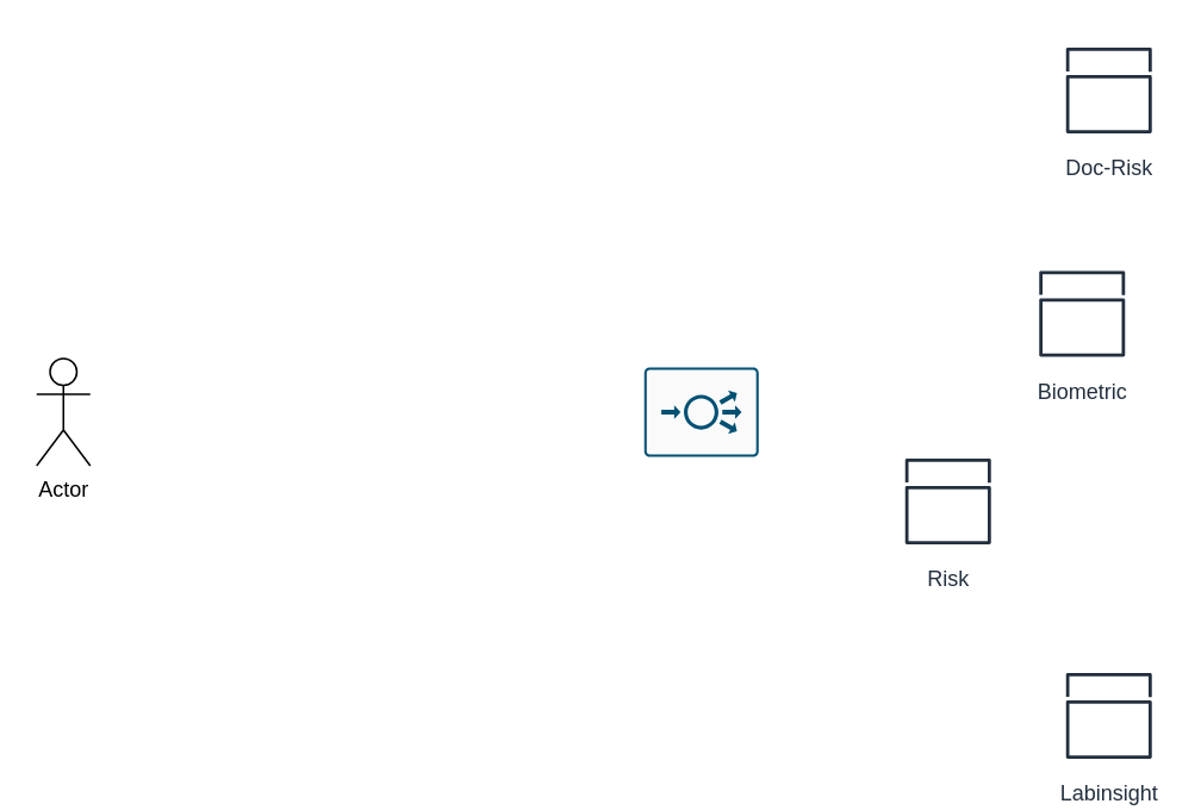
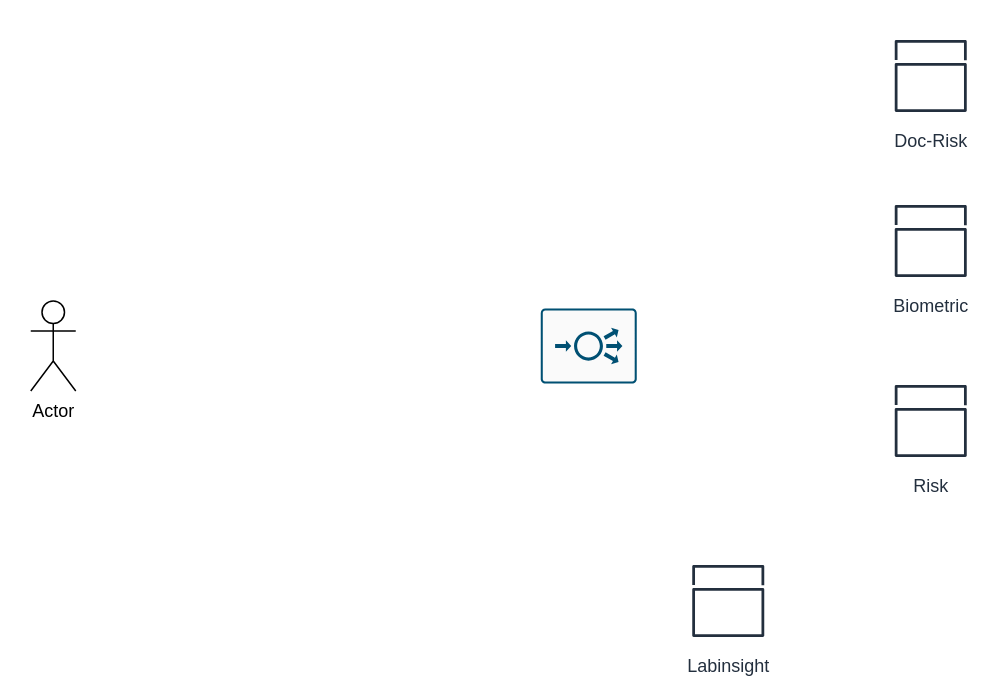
- <mxCell id="4" value="&lt;div&gt;Biometric&lt;/div&gt;" style="sketch=0;outlineConnect=0;fontColor=#232F3E;gradientColor=none;strokeColor=#232F3E;fillColor=#ffffff;dashed=0;verticalLabelPosition=bottom;verticalAlign=top;align=center;html=1;fontSize=12;fontStyle=0;aspect=fixed;shape=mxgraph.aws4.resourceIcon;resIcon=mxgraph.aws4.apps;" vertex="1" parent="1"><mxGeometry x="575" y="145" width="60" height="60" as="geometry" /></mxCell>
+ <mxCell id="4" value="&lt;div&gt;Biometric&lt;/div&gt;" style="sketch=0;outlineConnect=0;fontColor=#232F3E;gradientColor=none;strokeColor=#232F3E;fillColor=#ffffff;dashed=0;verticalLabelPosition=bottom;verticalAlign=top;align=center;html=1;fontSize=12;fontStyle=0;aspect=fixed;shape=mxgraph.aws4.resourceIcon;resIcon=mxgraph.aws4.apps;" vertex="1" parent="1"><mxGeometry x="590" y="130" width="60" height="60" as="geometry" /></mxCell>
- <mxCell id="5" value="&lt;div&gt;Risk&lt;/div&gt;" style="sketch=0;outlineConnect=0;fontColor=#232F3E;gradientColor=none;strokeColor=#232F3E;fillColor=#ffffff;dashed=0;verticalLabelPosition=bottom;verticalAlign=top;align=center;html=1;fontSize=12;fontStyle=0;aspect=fixed;shape=mxgraph.aws4.resourceIcon;resIcon=mxgraph.aws4.apps;" vertex="1" parent="1"><mxGeometry x="500" y="250" width="60" height="60" as="geometry" /></mxCell>
+ <mxCell id="5" value="&lt;div&gt;Risk&lt;/div&gt;" style="sketch=0;outlineConnect=0;fontColor=#232F3E;gradientColor=none;strokeColor=#232F3E;fillColor=#ffffff;dashed=0;verticalLabelPosition=bottom;verticalAlign=top;align=center;html=1;fontSize=12;fontStyle=0;aspect=fixed;shape=mxgraph.aws4.resourceIcon;resIcon=mxgraph.aws4.apps;" vertex="1" parent="1"><mxGeometry x="590" y="250" width="60" height="60" as="geometry" /></mxCell>
- <mxCell id="6" value="Labinsight" style="sketch=0;outlineConnect=0;fontColor=#232F3E;gradientColor=none;strokeColor=#232F3E;fillColor=#ffffff;dashed=0;verticalLabelPosition=bottom;verticalAlign=top;align=center;html=1;fontSize=12;fontStyle=0;aspect=fixed;shape=mxgraph.aws4.resourceIcon;resIcon=mxgraph.aws4.apps;" vertex="1" parent="1"><mxGeometry x="590" y="370" width="60" height="60" as="geometry" /></mxCell>
+ <mxCell id="6" value="Labinsight" style="sketch=0;outlineConnect=0;fontColor=#232F3E;gradientColor=none;strokeColor=#232F3E;fillColor=#ffffff;dashed=0;verticalLabelPosition=bottom;verticalAlign=top;align=center;html=1;fontSize=12;fontStyle=0;aspect=fixed;shape=mxgraph.aws4.resourceIcon;resIcon=mxgraph.aws4.apps;" vertex="1" parent="1"><mxGeometry x="455" y="370" width="60" height="60" as="geometry" /></mxCell>
